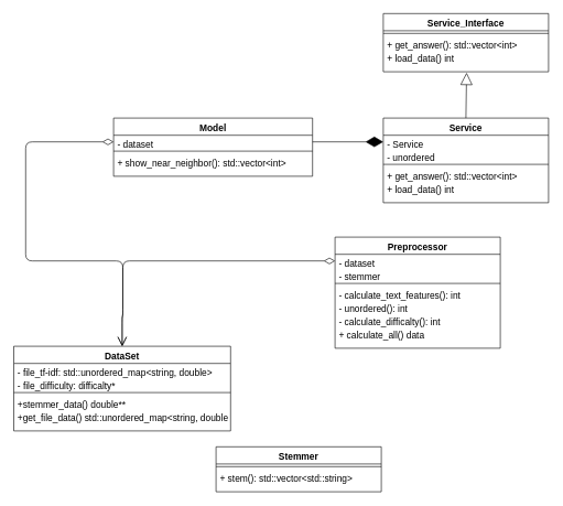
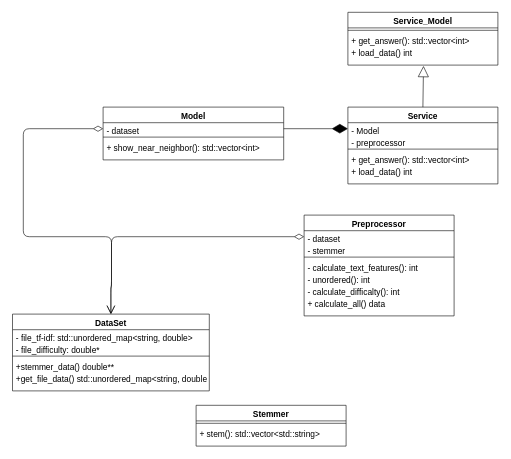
- <mxCell id="9" value="Service_Interface" style="swimlane;fontStyle=1;align=center;verticalAlign=top;childLayout=stackLayout;horizontal=1;startSize=26;horizontalStack=0;resizeParent=1;resizeParentMax=0;resizeLast=0;collapsible=1;marginBottom=0;fontSize=14;" parent="1" vertex="1"><mxGeometry x="579" y="20" width="250" height="88" as="geometry" /></mxCell>
+ <mxCell id="9" value="Service_Model" style="swimlane;fontStyle=1;align=center;verticalAlign=top;childLayout=stackLayout;horizontal=1;startSize=26;horizontalStack=0;resizeParent=1;resizeParentMax=0;resizeLast=0;collapsible=1;marginBottom=0;fontSize=14;" parent="1" vertex="1"><mxGeometry x="579" y="20" width="250" height="88" as="geometry" /></mxCell>
- <mxCell id="3" value="- Service" style="text;strokeColor=none;fillColor=none;align=left;verticalAlign=top;spacingLeft=4;spacingRight=4;overflow=hidden;rotatable=0;points=[[0,0.5],[1,0.5]];portConstraint=eastwest;fontSize=14;" parent="2" vertex="1"><mxGeometry y="26" width="250" height="20" as="geometry" /></mxCell>
+ <mxCell id="3" value="- Model" style="text;strokeColor=none;fillColor=none;align=left;verticalAlign=top;spacingLeft=4;spacingRight=4;overflow=hidden;rotatable=0;points=[[0,0.5],[1,0.5]];portConstraint=eastwest;fontSize=14;" parent="2" vertex="1"><mxGeometry y="26" width="250" height="20" as="geometry" /></mxCell>
- <mxCell id="4" value="- unordered" style="text;strokeColor=none;fillColor=none;align=left;verticalAlign=top;spacingLeft=4;spacingRight=4;overflow=hidden;rotatable=0;points=[[0,0.5],[1,0.5]];portConstraint=eastwest;fontSize=14;" parent="2" vertex="1"><mxGeometry y="46" width="250" height="20" as="geometry" /></mxCell>
+ <mxCell id="4" value="- preprocessor" style="text;strokeColor=none;fillColor=none;align=left;verticalAlign=top;spacingLeft=4;spacingRight=4;overflow=hidden;rotatable=0;points=[[0,0.5],[1,0.5]];portConstraint=eastwest;fontSize=14;" parent="2" vertex="1"><mxGeometry y="46" width="250" height="20" as="geometry" /></mxCell>
- <mxCell id="38" value="- file_difficulty: difficalty*&#10;" style="text;strokeColor=none;fillColor=none;align=left;verticalAlign=top;spacingLeft=4;spacingRight=4;overflow=hidden;rotatable=0;points=[[0,0.5],[1,0.5]];portConstraint=eastwest;fontSize=14;" parent="36" vertex="1"><mxGeometry y="46" width="328" height="20" as="geometry" /></mxCell>
+ <mxCell id="38" value="- file_difficulty: double*&#10;" style="text;strokeColor=none;fillColor=none;align=left;verticalAlign=top;spacingLeft=4;spacingRight=4;overflow=hidden;rotatable=0;points=[[0,0.5],[1,0.5]];portConstraint=eastwest;fontSize=14;" parent="36" vertex="1"><mxGeometry y="46" width="328" height="20" as="geometry" /></mxCell>
